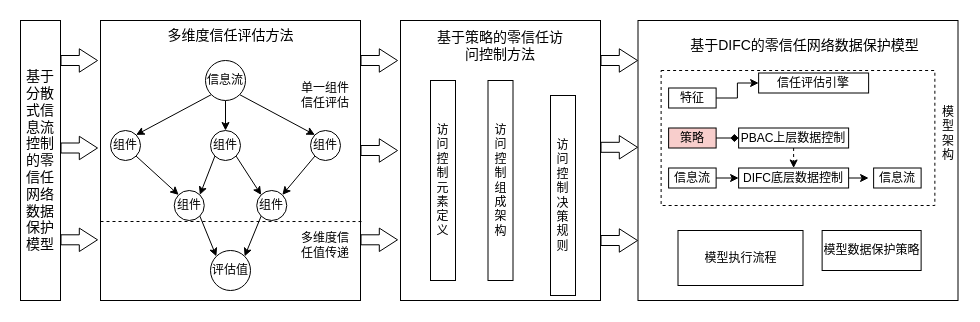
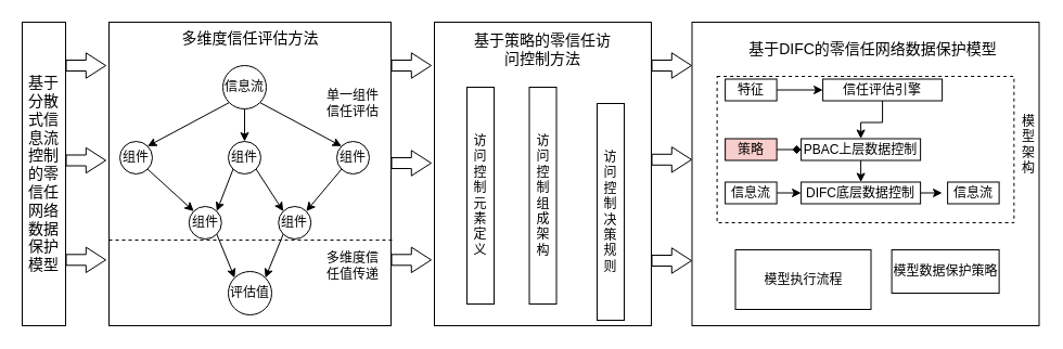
- <mxCell id="44" value="特征" style="rounded=0;whiteSpace=wrap;html=1;" vertex="1" parent="1"><mxGeometry x="668.12" y="87.5" width="47.5" height="20" as="geometry" /></mxCell>
+ <mxCell id="44" value="特征" style="rounded=0;whiteSpace=wrap;html=1;" vertex="1" parent="1"><mxGeometry x="668.12" y="72.5" width="47.5" height="20" as="geometry" /></mxCell>
+ <mxCell id="31" style="edgeStyle=orthogonalEdgeStyle;rounded=0;orthogonalLoop=1;jettySize=auto;html=1;exitX=0.5;exitY=1;exitDx=0;exitDy=0;entryX=0.5;entryY=0;entryDx=0;entryDy=0;" edge="1" parent="1" source="32" target="35"><mxGeometry relative="1" as="geometry" /></mxCell>
- <mxCell id="34" style="edgeStyle=orthogonalEdgeStyle;rounded=0;orthogonalLoop=1;jettySize=auto;html=1;exitX=0.5;exitY=1;exitDx=0;exitDy=0;entryX=0.5;entryY=0;entryDx=0;entryDy=0;dashed=1;" edge="1" parent="1" source="35" target="37"><mxGeometry relative="1" as="geometry" /></mxCell>
+ <mxCell id="34" style="edgeStyle=orthogonalEdgeStyle;rounded=0;orthogonalLoop=1;jettySize=auto;html=1;exitX=0.5;exitY=1;exitDx=0;exitDy=0;entryX=0.5;entryY=0;entryDx=0;entryDy=0;" edge="1" parent="1" source="35" target="37"><mxGeometry relative="1" as="geometry" /></mxCell>
